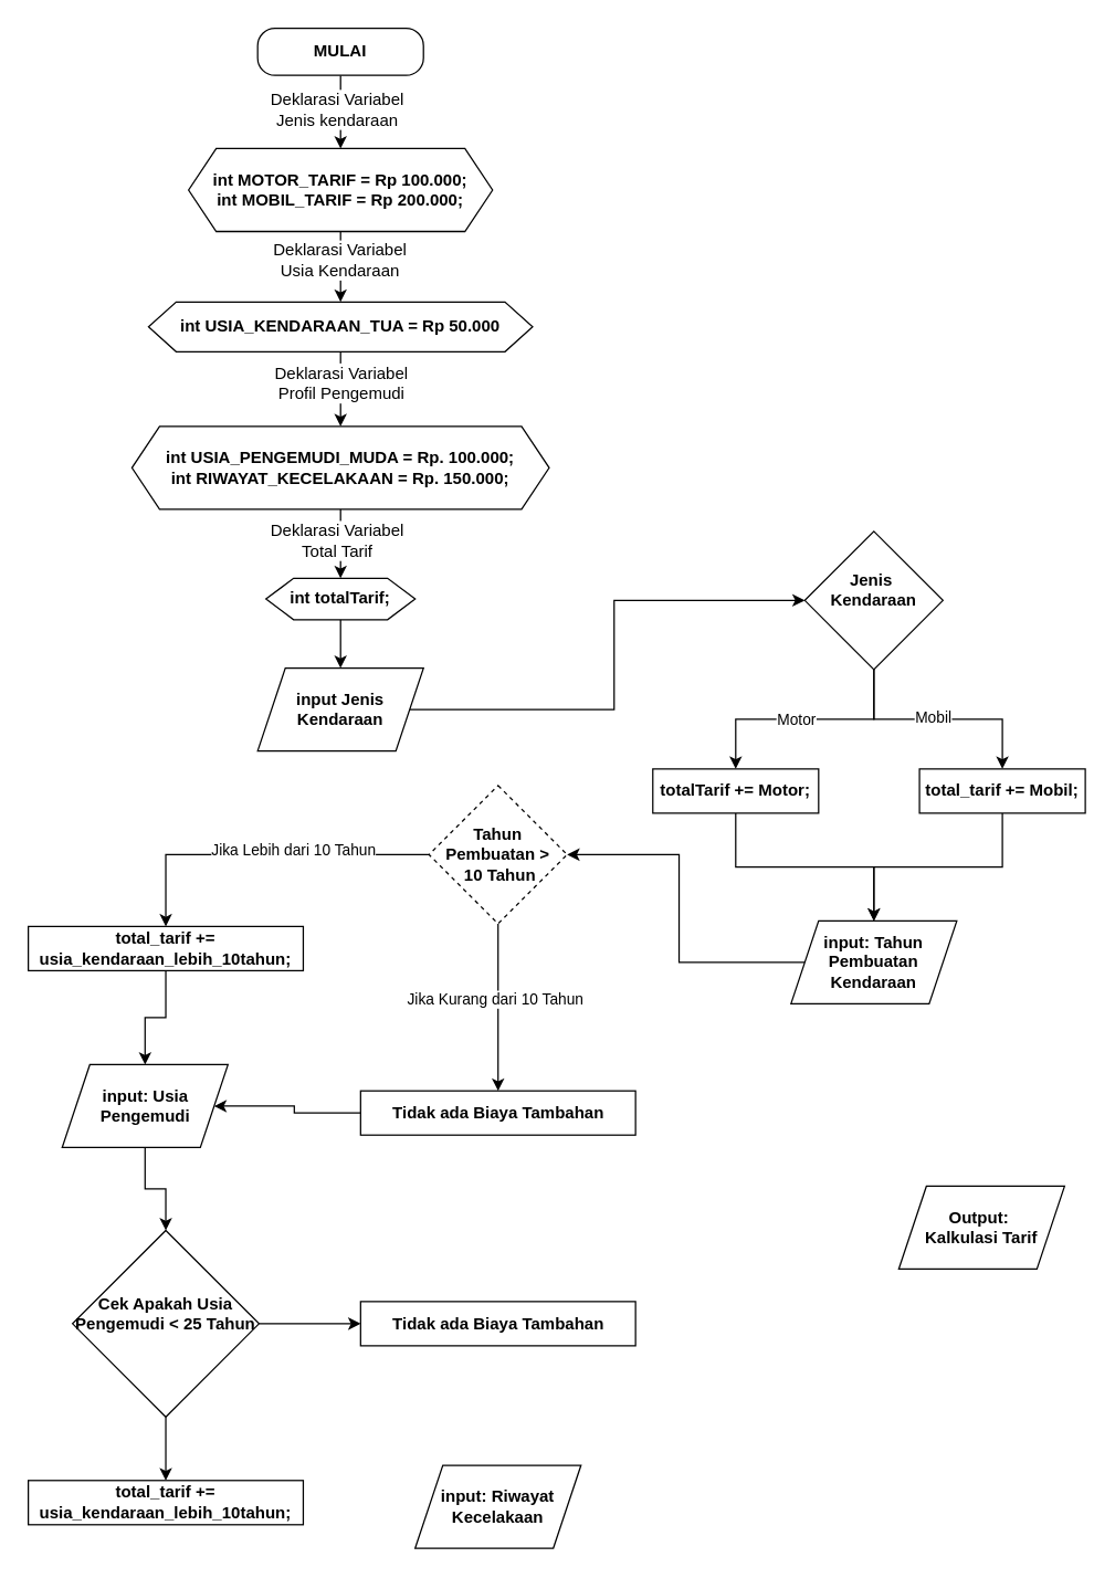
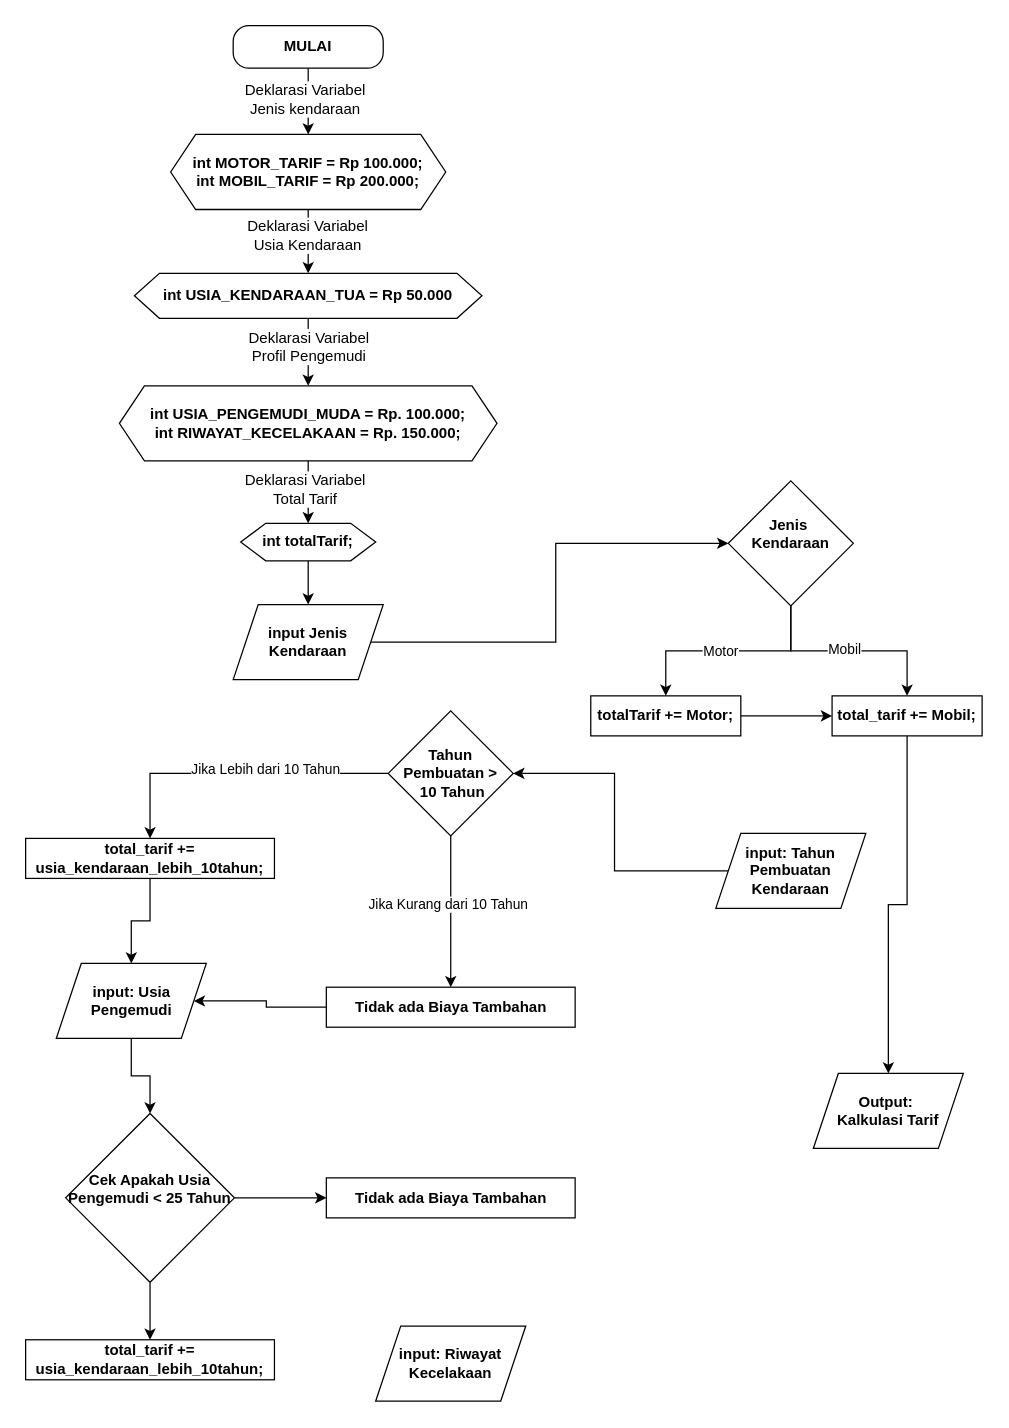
- <mxCell id="28" value="&lt;div&gt;&lt;b&gt;Tahun Pembuatan &amp;gt;&lt;/b&gt;&lt;/div&gt;&lt;div&gt;&lt;b&gt;&amp;nbsp;10 Tahun&lt;/b&gt;&lt;/div&gt;" style="rhombus;whiteSpace=wrap;html=1;dashed=1;" vertex="1" parent="1"><mxGeometry x="310" y="568" width="100" height="100" as="geometry" /></mxCell>
+ <mxCell id="28" value="&lt;div&gt;&lt;b&gt;Tahun Pembuatan &amp;gt;&lt;/b&gt;&lt;/div&gt;&lt;div&gt;&lt;b&gt;&amp;nbsp;10 Tahun&lt;/b&gt;&lt;/div&gt;" style="rhombus;whiteSpace=wrap;html=1;" vertex="1" parent="1"><mxGeometry x="310" y="568" width="100" height="100" as="geometry" /></mxCell>
- <mxCell id="20" value="" style="edgeStyle=orthogonalEdgeStyle;rounded=0;orthogonalLoop=1;jettySize=auto;html=1;" edge="1" parent="1" source="21" target="30"><mxGeometry relative="1" as="geometry" /></mxCell>
+ <mxCell id="20" value="" style="edgeStyle=orthogonalEdgeStyle;rounded=0;orthogonalLoop=1;jettySize=auto;html=1;" edge="1" parent="1" source="21" target="23"><mxGeometry relative="1" as="geometry" /></mxCell>
- <mxCell id="22" value="" style="edgeStyle=orthogonalEdgeStyle;rounded=0;orthogonalLoop=1;jettySize=auto;html=1;" edge="1" parent="1" source="23" target="30"><mxGeometry relative="1" as="geometry" /></mxCell>
+ <mxCell id="22" value="" style="edgeStyle=orthogonalEdgeStyle;rounded=0;orthogonalLoop=1;jettySize=auto;html=1;" edge="1" parent="1" source="23" target="31"><mxGeometry relative="1" as="geometry" /></mxCell>
